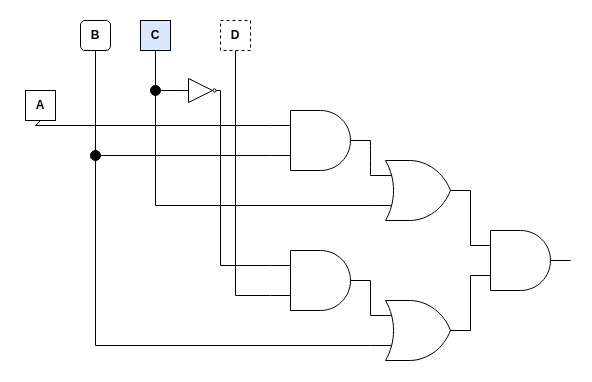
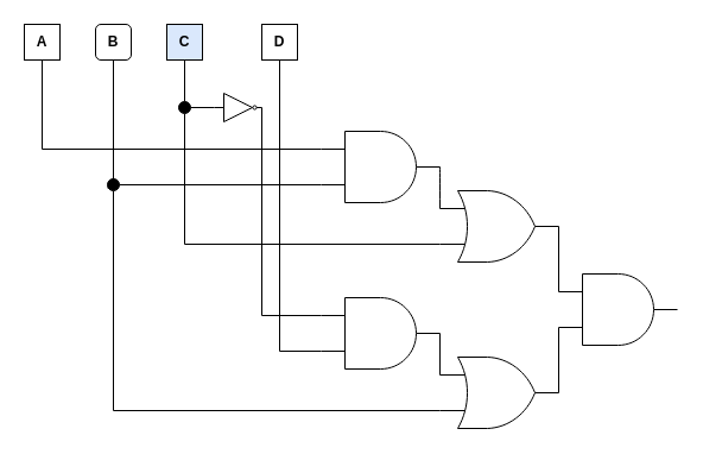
- <mxCell id="6" value="D" style="rounded=0;whiteSpace=wrap;html=1;fontStyle=1;dashed=1;" vertex="1" parent="1"><mxGeometry x="220" y="20" width="30" height="30" as="geometry" /></mxCell>
+ <mxCell id="6" value="D" style="rounded=0;whiteSpace=wrap;html=1;fontStyle=1;" vertex="1" parent="1"><mxGeometry x="220" y="20" width="30" height="30" as="geometry" /></mxCell>
- <mxCell id="8" value="A" style="rounded=0;whiteSpace=wrap;html=1;fontStyle=1;" vertex="1" parent="1"><mxGeometry x="25" y="90" width="30" height="30" as="geometry" /></mxCell>
+ <mxCell id="8" value="A" style="rounded=0;whiteSpace=wrap;html=1;fontStyle=1;" vertex="1" parent="1"><mxGeometry x="20" y="20" width="30" height="30" as="geometry" /></mxCell>
